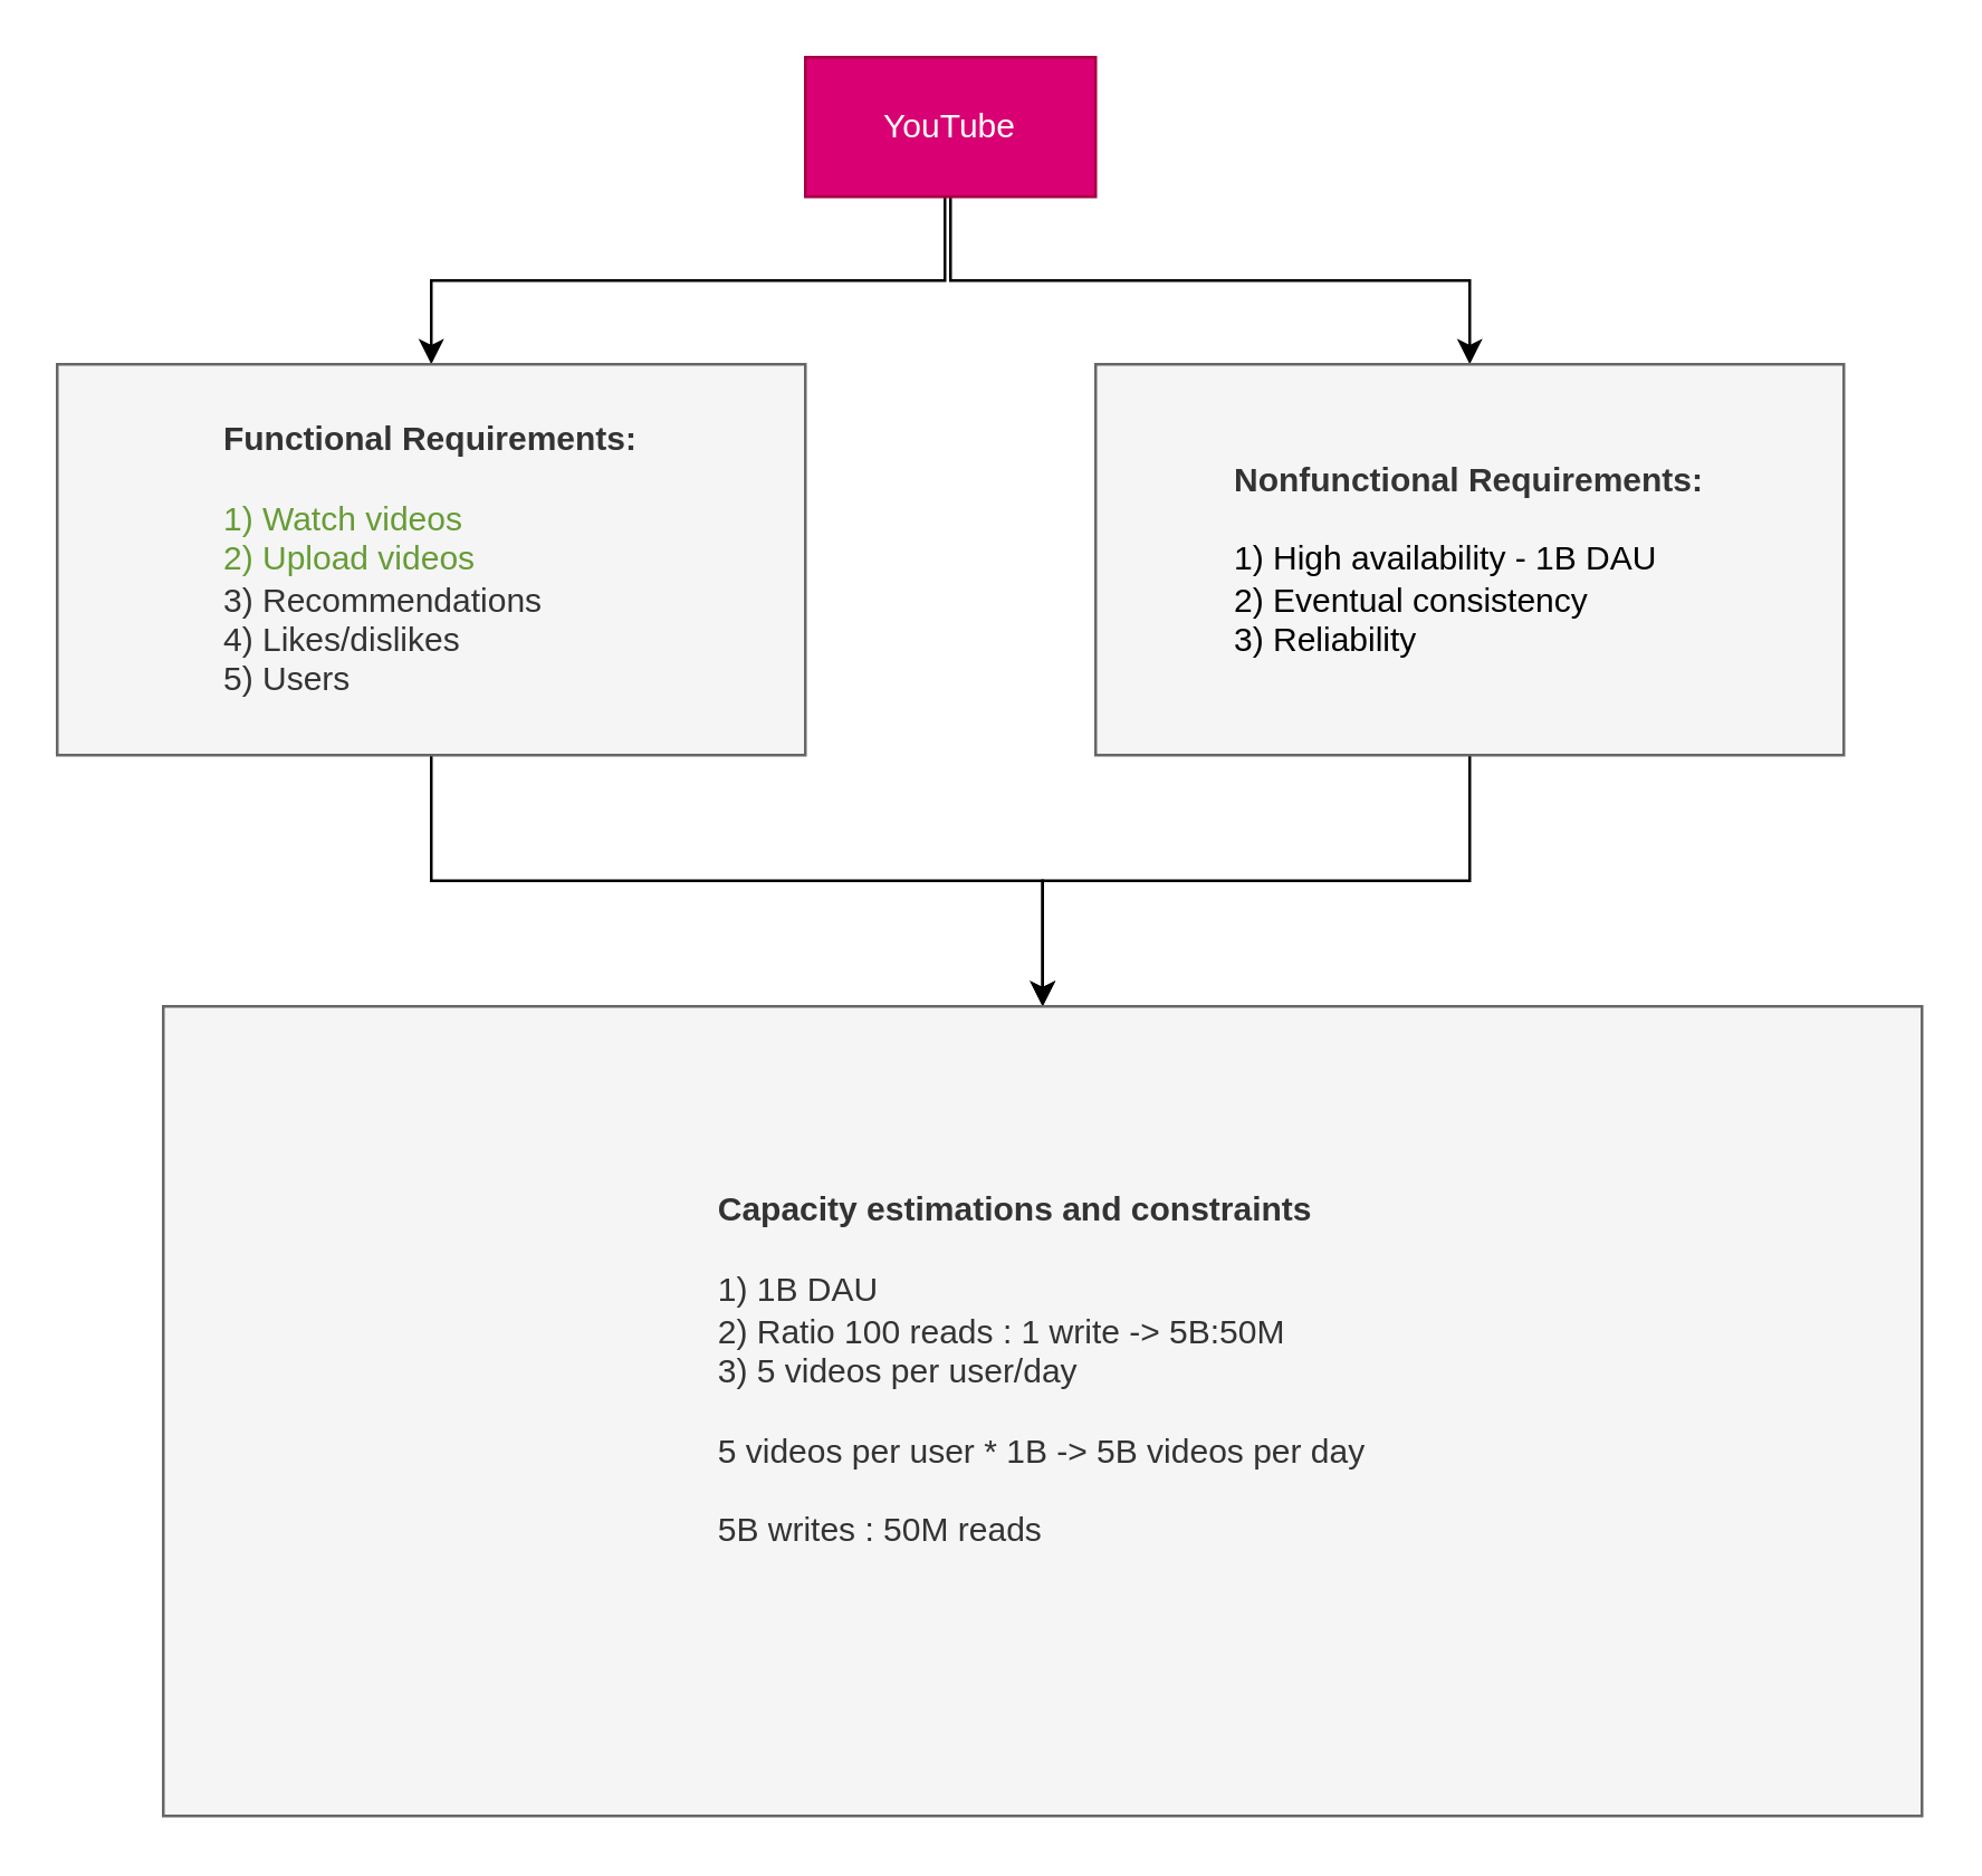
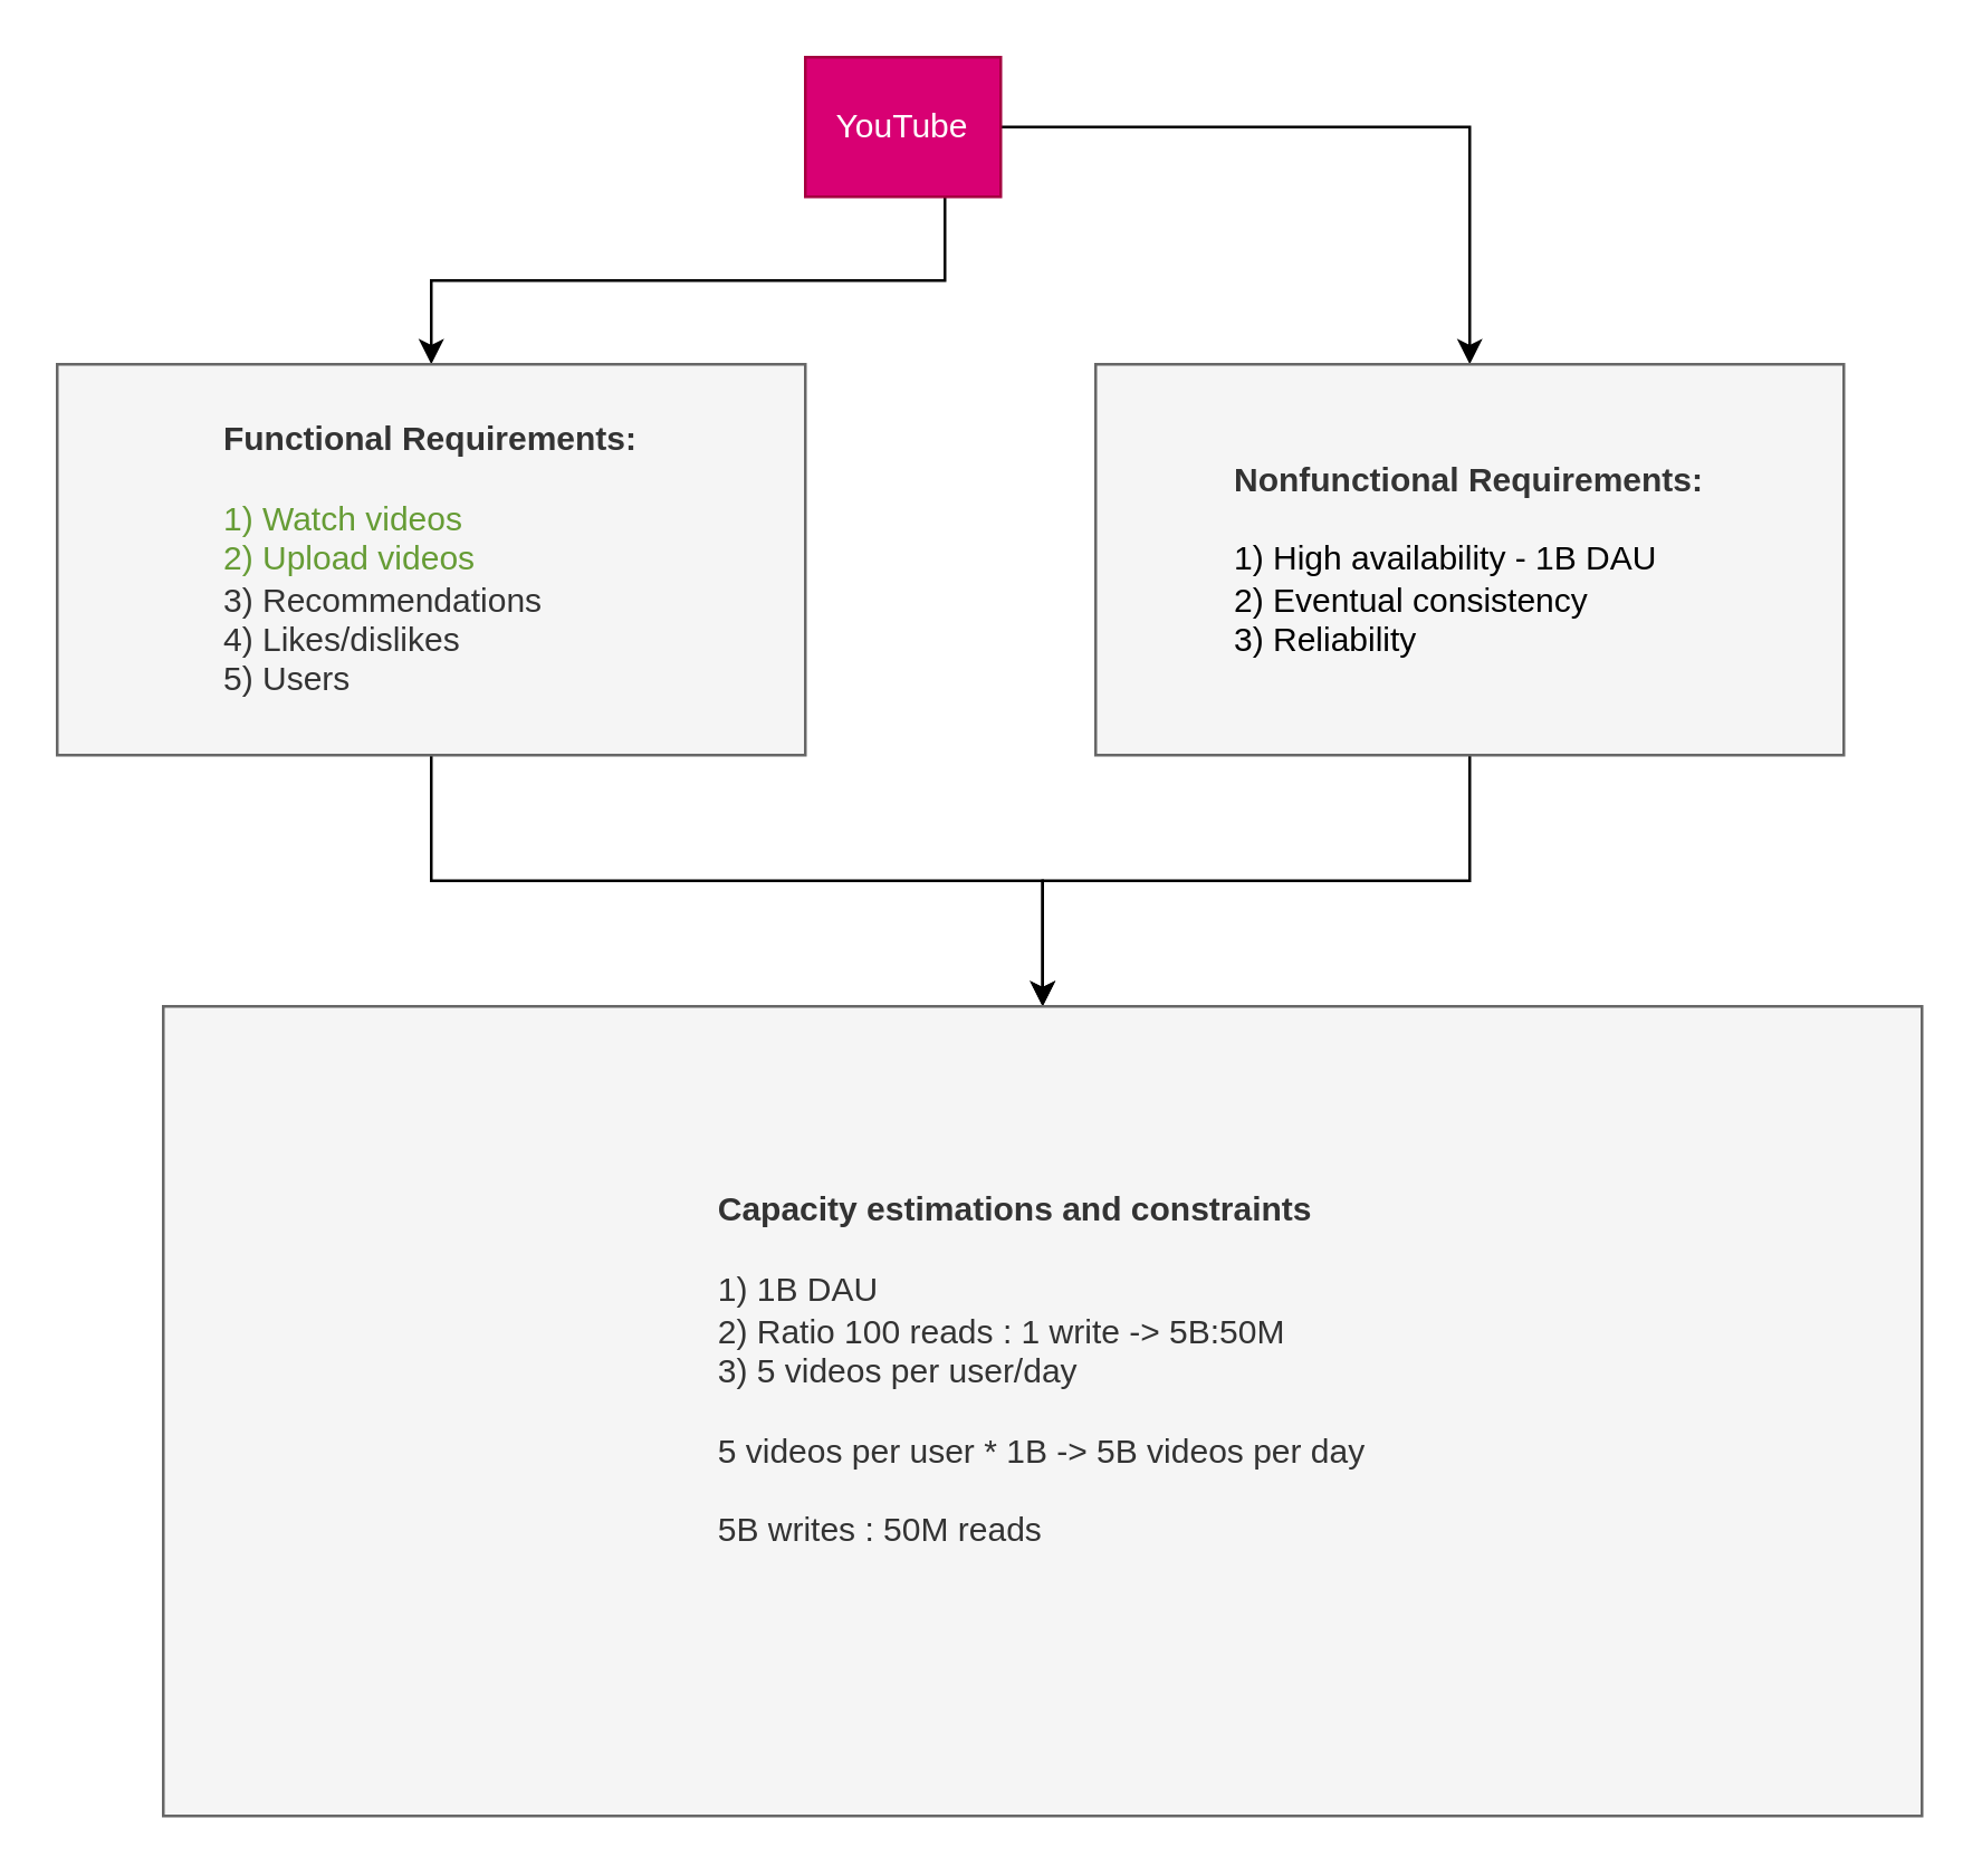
- <mxCell id="4" value="YouTube" style="text;html=1;strokeColor=#A50040;fillColor=#d80073;align=center;verticalAlign=middle;whiteSpace=wrap;rounded=0;fontColor=#ffffff;" vertex="1" parent="1"><mxGeometry x="288" y="20" width="104" height="50" as="geometry" /></mxCell>
+ <mxCell id="4" value="YouTube" style="text;html=1;strokeColor=#A50040;fillColor=#d80073;align=center;verticalAlign=middle;whiteSpace=wrap;rounded=0;fontColor=#ffffff;" vertex="1" parent="1"><mxGeometry x="288" y="20" width="70" height="50" as="geometry" /></mxCell>
